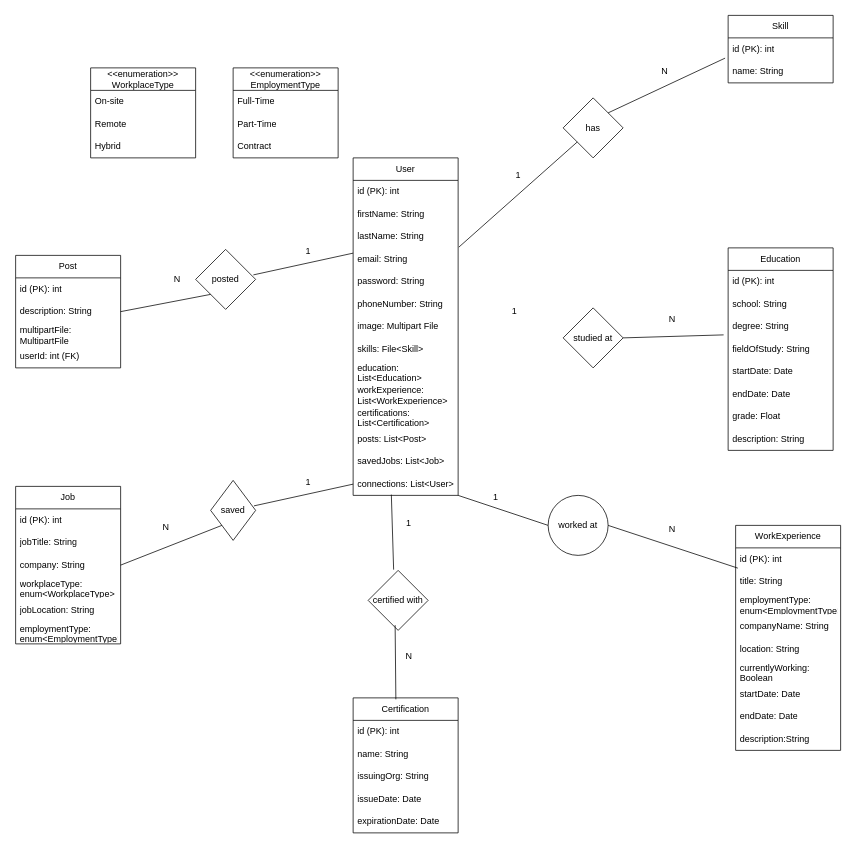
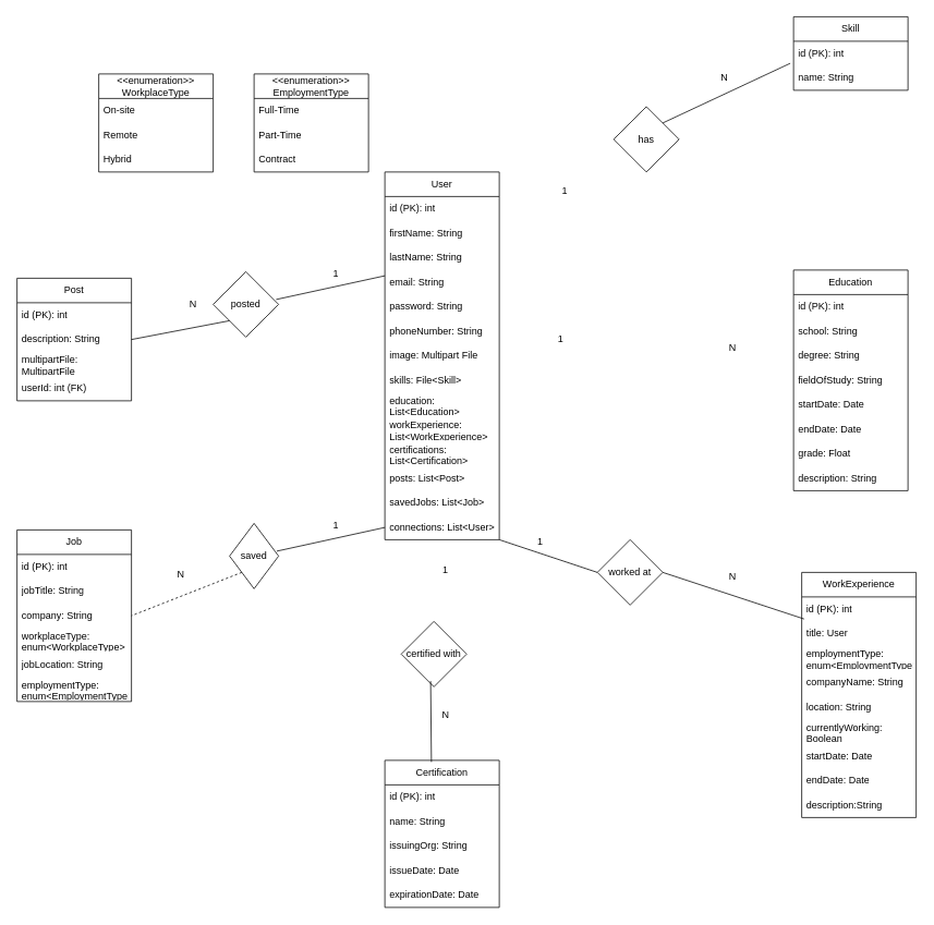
- <mxCell id="21" value="" style="endArrow=none;html=1;rounded=0;exitX=1.007;exitY=-0.033;exitDx=0;exitDy=0;exitPerimeter=0;" parent="1" source="6" target="17" edge="1"><mxGeometry width="50" height="50" relative="1" as="geometry"><mxPoint x="760" y="310" as="sourcePoint" /><mxPoint x="810" y="260" as="targetPoint" /></mxGeometry></mxCell>
- <mxCell id="35" value="" style="endArrow=none;html=1;rounded=0;exitX=-0.043;exitY=0.867;exitDx=0;exitDy=0;entryX=1;entryY=0.5;entryDx=0;entryDy=0;exitPerimeter=0;" parent="1" source="28" target="34" edge="1"><mxGeometry width="50" height="50" relative="1" as="geometry"><mxPoint x="620" y="415" as="sourcePoint" /><mxPoint x="767" y="463" as="targetPoint" /></mxGeometry></mxCell>
- <mxCell id="34" value="studied at" style="rhombus;whiteSpace=wrap;html=1;" parent="1" vertex="1"><mxGeometry x="750" y="410" width="80" height="80" as="geometry" /></mxCell>
- <mxCell id="48" value="worked at" style="ellipse;whiteSpace=wrap;html=1;" parent="1" vertex="1"><mxGeometry x="730" y="660" width="80" height="80" as="geometry" /></mxCell>
+ <mxCell id="48" value="worked at" style="rhombus;whiteSpace=wrap;html=1;" parent="1" vertex="1"><mxGeometry x="730" y="660" width="80" height="80" as="geometry" /></mxCell>
- <mxCell id="67" value="" style="endArrow=none;html=1;rounded=0;exitX=0.364;exitY=0.967;exitDx=0;exitDy=0;entryX=0.425;entryY=-0.012;entryDx=0;entryDy=0;exitPerimeter=0;entryPerimeter=0;" parent="1" source="16" target="66" edge="1"><mxGeometry width="50" height="50" relative="1" as="geometry"><mxPoint x="494" y="694" as="sourcePoint" /><mxPoint x="614" y="734" as="targetPoint" /></mxGeometry></mxCell>
- <mxCell id="73" value="" style="endArrow=none;html=1;rounded=0;exitX=0;exitY=1;exitDx=0;exitDy=0;entryX=1;entryY=0.5;entryDx=0;entryDy=0;" parent="1" source="71" target="53" edge="1"><mxGeometry width="50" height="50" relative="1" as="geometry"><mxPoint x="293" y="720" as="sourcePoint" /><mxPoint x="180" y="749" as="targetPoint" /></mxGeometry></mxCell>
+ <mxCell id="73" value="" style="endArrow=none;html=1;rounded=0;exitX=0;exitY=1;exitDx=0;exitDy=0;entryX=1;entryY=0.5;entryDx=0;entryDy=0;dashed=1;" parent="1" source="71" target="53" edge="1"><mxGeometry width="50" height="50" relative="1" as="geometry"><mxPoint x="293" y="720" as="sourcePoint" /><mxPoint x="180" y="749" as="targetPoint" /></mxGeometry></mxCell>
- <mxCell id="40" value="title: String" style="text;strokeColor=none;fillColor=none;align=left;verticalAlign=middle;spacingLeft=4;spacingRight=4;overflow=hidden;points=[[0,0.5],[1,0.5]];portConstraint=eastwest;rotatable=0;whiteSpace=wrap;html=1;" parent="38" vertex="1"><mxGeometry y="60" width="140" height="30" as="geometry" /></mxCell>
+ <mxCell id="40" value="title: User" style="text;strokeColor=none;fillColor=none;align=left;verticalAlign=middle;spacingLeft=4;spacingRight=4;overflow=hidden;points=[[0,0.5],[1,0.5]];portConstraint=eastwest;rotatable=0;whiteSpace=wrap;html=1;" parent="38" vertex="1"><mxGeometry y="60" width="140" height="30" as="geometry" /></mxCell>
